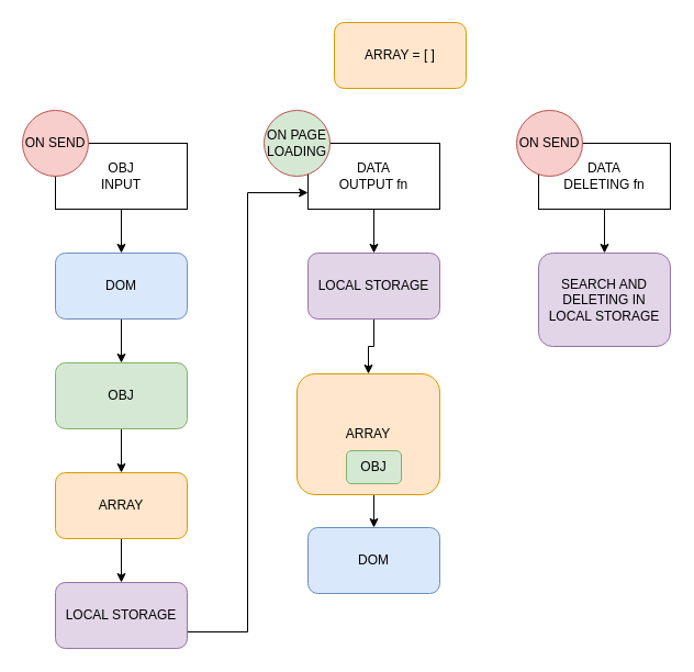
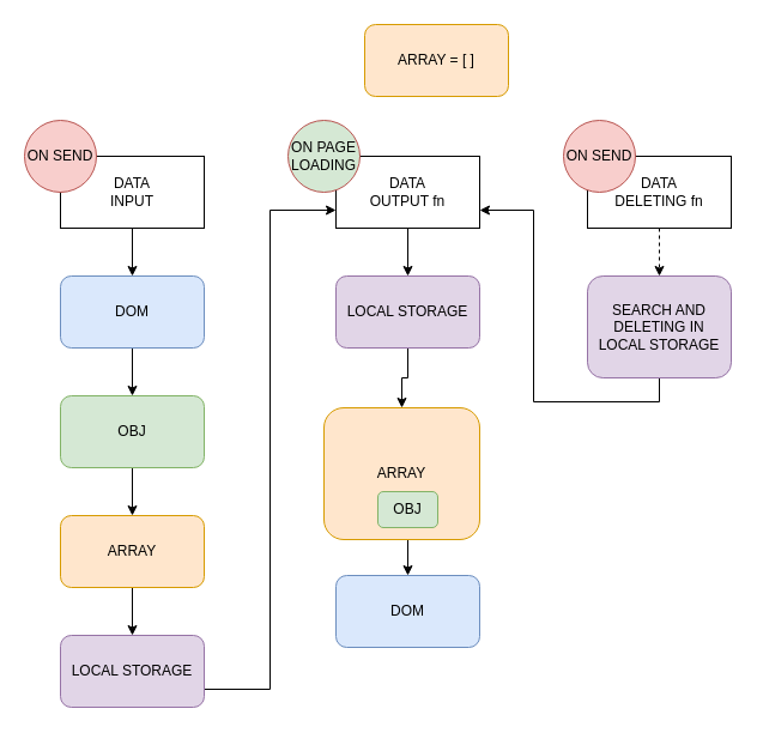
- <mxCell id="5" value="OBJ&lt;br&gt;INPUT" style="rounded=0;whiteSpace=wrap;html=1;" vertex="1" parent="1"><mxGeometry x="50" y="130" width="120" height="60" as="geometry" /></mxCell>
+ <mxCell id="5" value="DATA&lt;br&gt;INPUT" style="rounded=0;whiteSpace=wrap;html=1;" vertex="1" parent="1"><mxGeometry x="50" y="130" width="120" height="60" as="geometry" /></mxCell>
- <mxCell id="8" style="edgeStyle=orthogonalEdgeStyle;rounded=0;orthogonalLoop=1;jettySize=auto;html=1;exitX=0.5;exitY=1;exitDx=0;exitDy=0;entryX=0.5;entryY=0;entryDx=0;entryDy=0;" edge="1" parent="1" source="9" target="27"><mxGeometry relative="1" as="geometry" /></mxCell>
+ <mxCell id="8" style="edgeStyle=orthogonalEdgeStyle;rounded=0;orthogonalLoop=1;jettySize=auto;html=1;exitX=0.5;exitY=1;exitDx=0;exitDy=0;entryX=0.5;entryY=0;entryDx=0;entryDy=0;dashed=1;" edge="1" parent="1" source="9" target="27"><mxGeometry relative="1" as="geometry" /></mxCell>
+ <mxCell id="26" style="edgeStyle=orthogonalEdgeStyle;rounded=0;orthogonalLoop=1;jettySize=auto;html=1;exitX=0.5;exitY=1;exitDx=0;exitDy=0;entryX=1;entryY=0.75;entryDx=0;entryDy=0;" edge="1" parent="1" source="27" target="7"><mxGeometry relative="1" as="geometry" /></mxCell>
